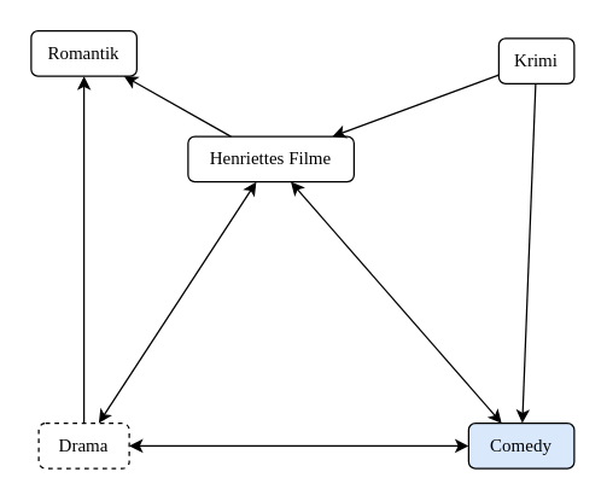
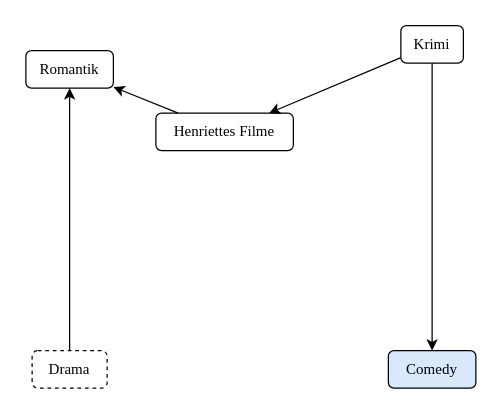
- <mxCell id="3" value="Romantik" style="rounded=1;whiteSpace=wrap;html=1;fontFamily=Alegreya;fontSource=https%3A%2F%2Ffonts.googleapis.com%2Fcss%3Ffamily%3DAlegreya;" parent="1" vertex="1"><mxGeometry x="20" y="20" width="70" height="30" as="geometry" /></mxCell>
+ <mxCell id="3" value="Romantik" style="rounded=1;whiteSpace=wrap;html=1;fontFamily=Alegreya;fontSource=https%3A%2F%2Ffonts.googleapis.com%2Fcss%3Ffamily%3DAlegreya;" parent="1" vertex="1"><mxGeometry x="20" y="40" width="70" height="30" as="geometry" /></mxCell>
- <mxCell id="2" value="Krimi" style="rounded=1;whiteSpace=wrap;html=1;fontFamily=Alegreya;fontSource=https%3A%2F%2Ffonts.googleapis.com%2Fcss%3Ffamily%3DAlegreya;" parent="1" vertex="1"><mxGeometry x="330" y="25" width="50" height="30" as="geometry" /></mxCell>
+ <mxCell id="2" value="Krimi" style="rounded=1;whiteSpace=wrap;html=1;fontFamily=Alegreya;fontSource=https%3A%2F%2Ffonts.googleapis.com%2Fcss%3Ffamily%3DAlegreya;" parent="1" vertex="1"><mxGeometry x="320" y="20" width="50" height="30" as="geometry" /></mxCell>
- <mxCell id="9" value="" style="endArrow=classic;startArrow=classic;html=1;rounded=0;endFill=1;" parent="1" source="5" target="4" edge="1"><mxGeometry width="50" height="50" relative="1" as="geometry"><mxPoint x="105" y="190" as="sourcePoint" /><mxPoint x="155" y="140" as="targetPoint" /></mxGeometry></mxCell>
- <mxCell id="11" value="" style="endArrow=classic;html=1;rounded=0;startArrow=classic;startFill=1;" parent="1" source="6" target="4" edge="1"><mxGeometry width="50" height="50" relative="1" as="geometry"><mxPoint x="235" y="130" as="sourcePoint" /><mxPoint x="285" y="80" as="targetPoint" /></mxGeometry></mxCell>
- <mxCell id="10" value="" style="endArrow=classic;html=1;rounded=0;endFill=1;startArrow=classic;startFill=1;" parent="1" source="6" target="5" edge="1"><mxGeometry width="50" height="50" relative="1" as="geometry"><mxPoint x="235" y="130" as="sourcePoint" /><mxPoint x="285" y="80" as="targetPoint" /></mxGeometry></mxCell>
